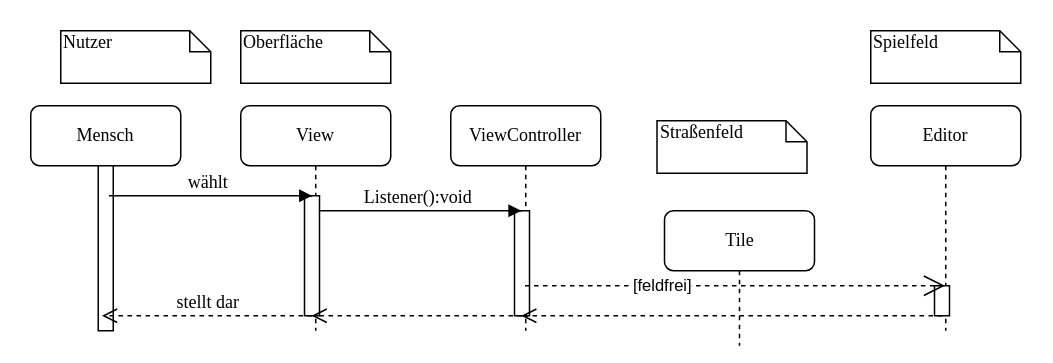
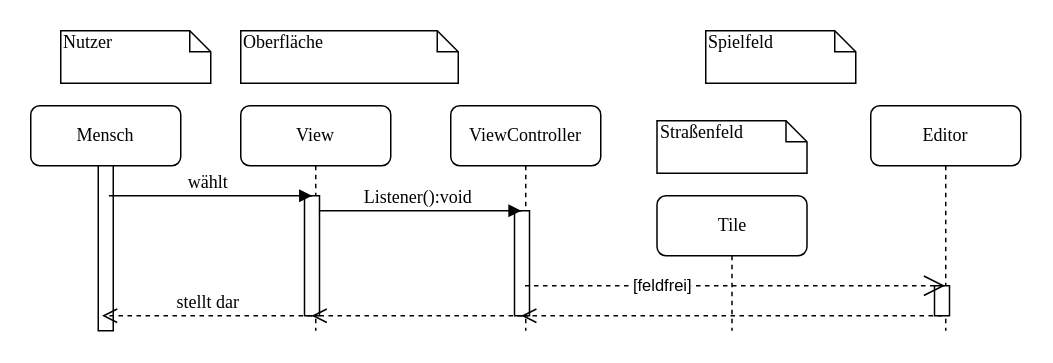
- <mxCell id="13" value="Oberfläche" style="shape=note;whiteSpace=wrap;html=1;size=14;verticalAlign=top;align=left;spacingTop=-6;rounded=0;shadow=0;comic=0;labelBackgroundColor=none;strokeWidth=1;fontFamily=Verdana;fontSize=12" parent="1" vertex="1"><mxGeometry x="160" y="20" width="100" height="35" as="geometry" /></mxCell>
+ <mxCell id="13" value="Oberfläche" style="shape=note;whiteSpace=wrap;html=1;size=14;verticalAlign=top;align=left;spacingTop=-6;rounded=0;shadow=0;comic=0;labelBackgroundColor=none;strokeWidth=1;fontFamily=Verdana;fontSize=12" parent="1" vertex="1"><mxGeometry x="160" y="20" width="145" height="35" as="geometry" /></mxCell>
- <mxCell id="15" value="Spielfeld" style="shape=note;whiteSpace=wrap;html=1;size=14;verticalAlign=top;align=left;spacingTop=-6;rounded=0;shadow=0;comic=0;labelBackgroundColor=none;strokeWidth=1;fontFamily=Verdana;fontSize=12" parent="1" vertex="1"><mxGeometry x="580" y="20" width="100" height="35" as="geometry" /></mxCell>
+ <mxCell id="15" value="Spielfeld" style="shape=note;whiteSpace=wrap;html=1;size=14;verticalAlign=top;align=left;spacingTop=-6;rounded=0;shadow=0;comic=0;labelBackgroundColor=none;strokeWidth=1;fontFamily=Verdana;fontSize=12" parent="1" vertex="1"><mxGeometry x="470" y="20" width="100" height="35" as="geometry" /></mxCell>
- <mxCell id="6" value="Tile" style="shape=umlLifeline;perimeter=lifelinePerimeter;whiteSpace=wrap;html=1;container=1;collapsible=0;recursiveResize=0;outlineConnect=0;rounded=1;shadow=0;comic=0;labelBackgroundColor=none;strokeWidth=1;fontFamily=Verdana;fontSize=12;align=center;" parent="1" vertex="1"><mxGeometry x="442.5" y="140" width="100" height="90" as="geometry" /></mxCell>
+ <mxCell id="6" value="Tile" style="shape=umlLifeline;perimeter=lifelinePerimeter;whiteSpace=wrap;html=1;container=1;collapsible=0;recursiveResize=0;outlineConnect=0;rounded=1;shadow=0;comic=0;labelBackgroundColor=none;strokeWidth=1;fontFamily=Verdana;fontSize=12;align=center;" parent="1" vertex="1"><mxGeometry x="437.5" y="130" width="100" height="90" as="geometry" /></mxCell>
